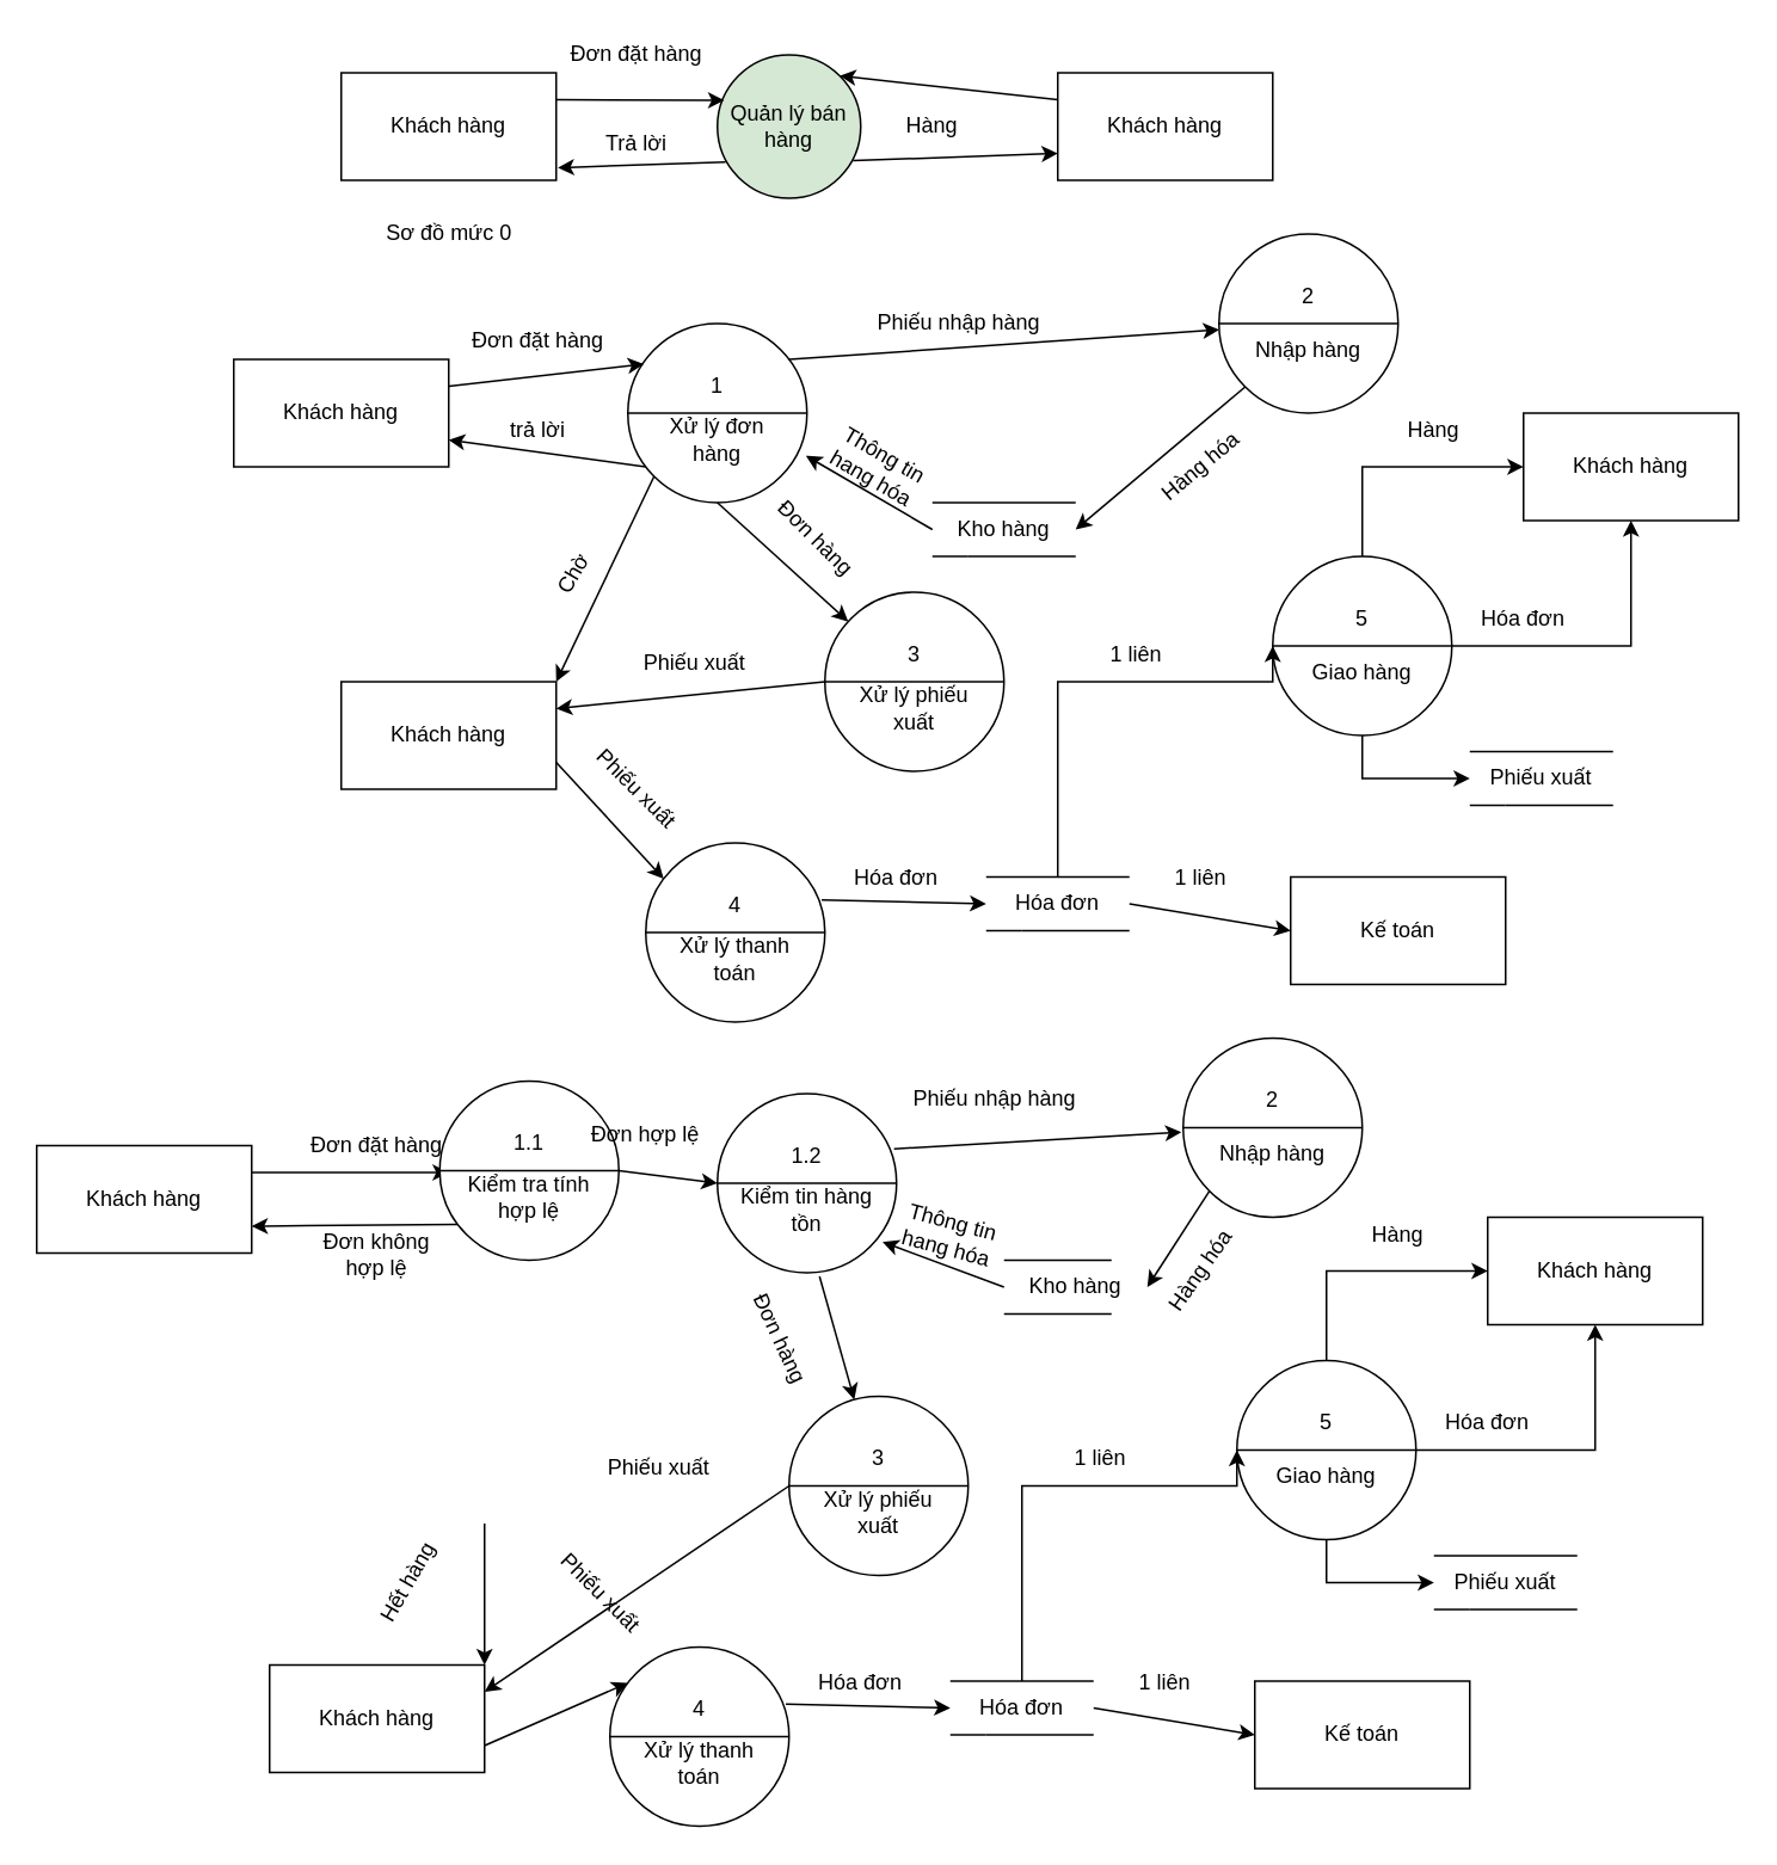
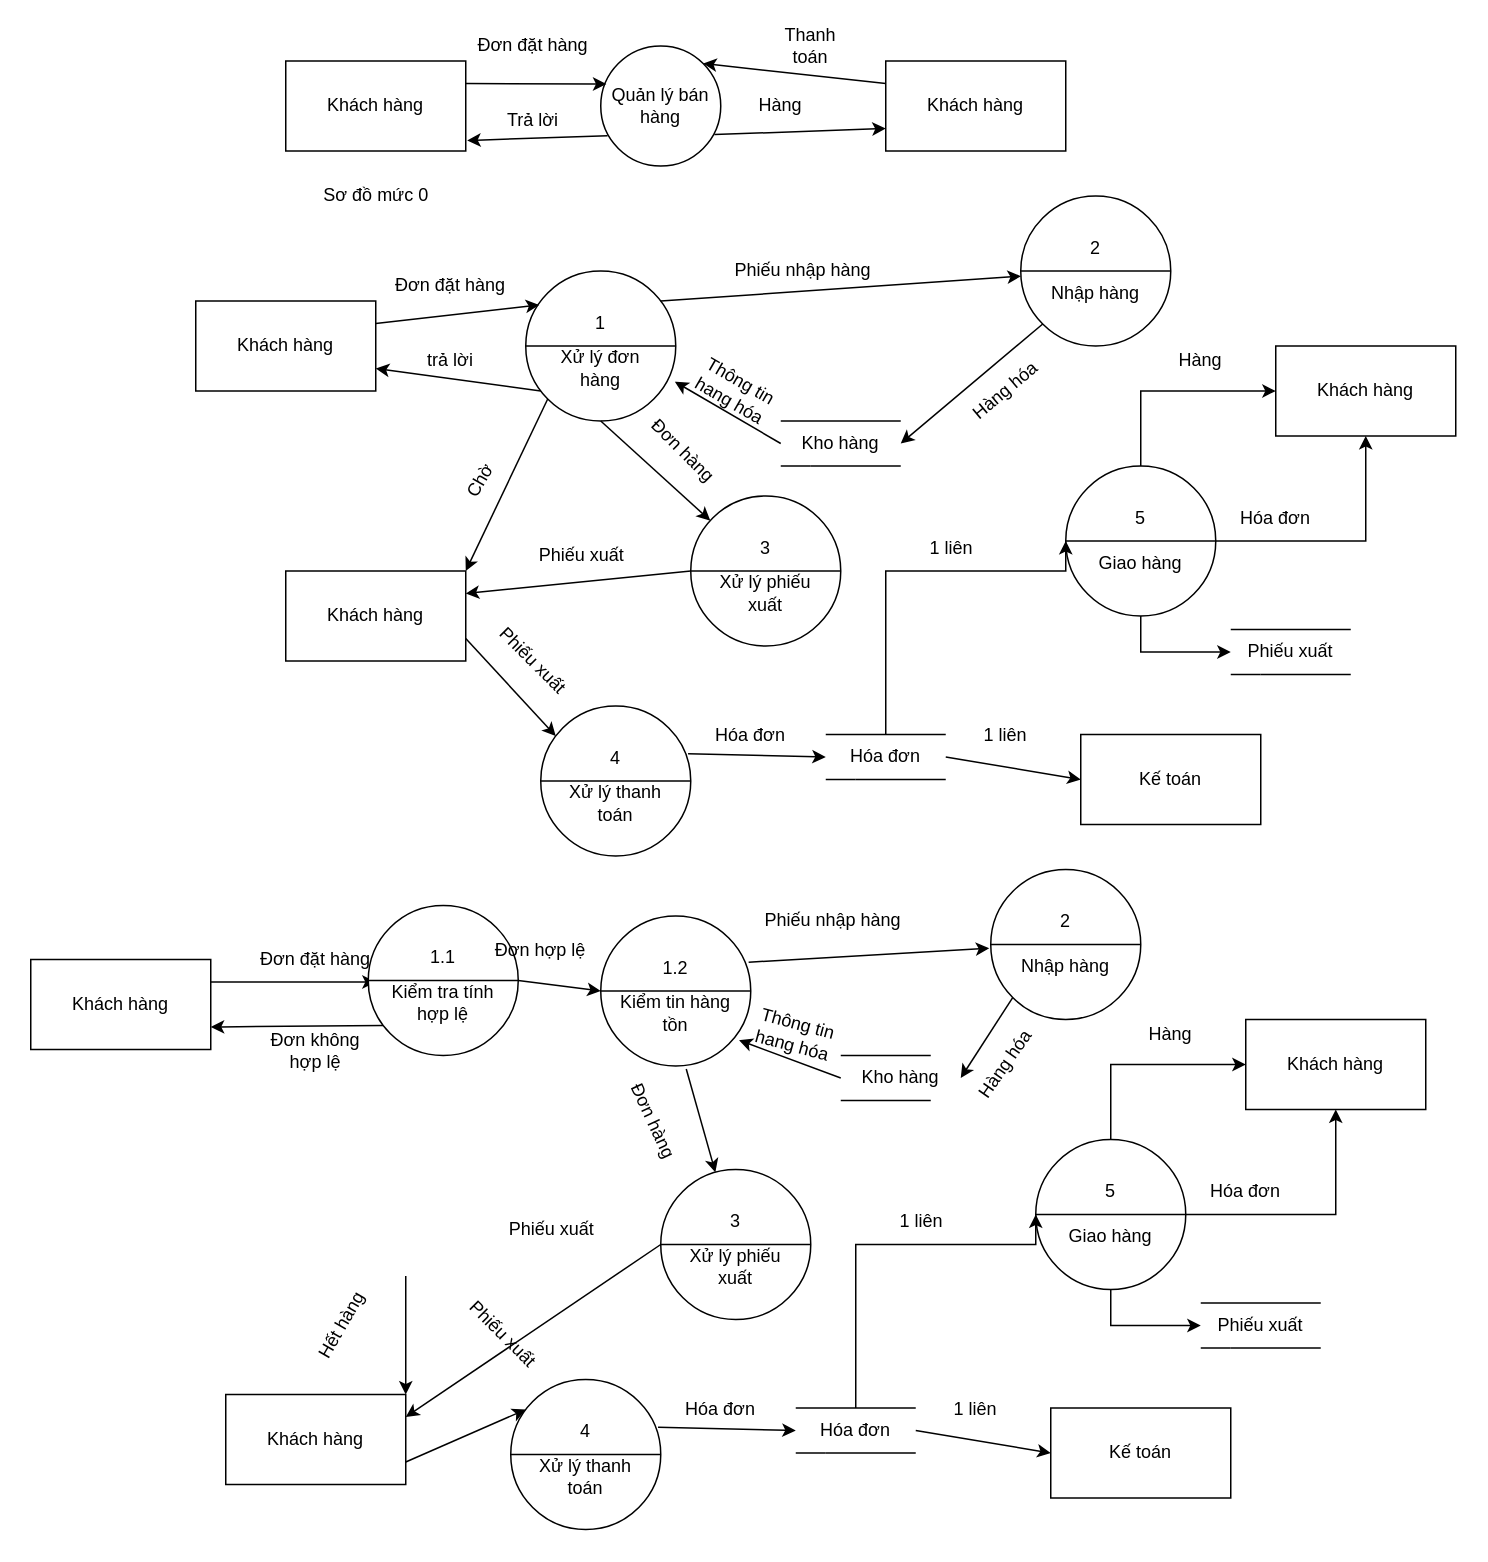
+ <mxCell id="12" value="Thanh toán" style="text;html=1;strokeColor=none;fillColor=none;align=center;verticalAlign=middle;whiteSpace=wrap;rounded=0;" vertex="1" parent="1"><mxGeometry x="520" y="20" width="40" height="20" as="geometry" /></mxCell>
- <mxCell id="3" value="Quản lý bán hàng" style="ellipse;whiteSpace=wrap;html=1;aspect=fixed;fillColor=#d5e8d4;" vertex="1" parent="1"><mxGeometry x="400" y="30" width="80" height="80" as="geometry" /></mxCell>
+ <mxCell id="3" value="Quản lý bán hàng" style="ellipse;whiteSpace=wrap;html=1;aspect=fixed;" vertex="1" parent="1"><mxGeometry x="400" y="30" width="80" height="80" as="geometry" /></mxCell>
